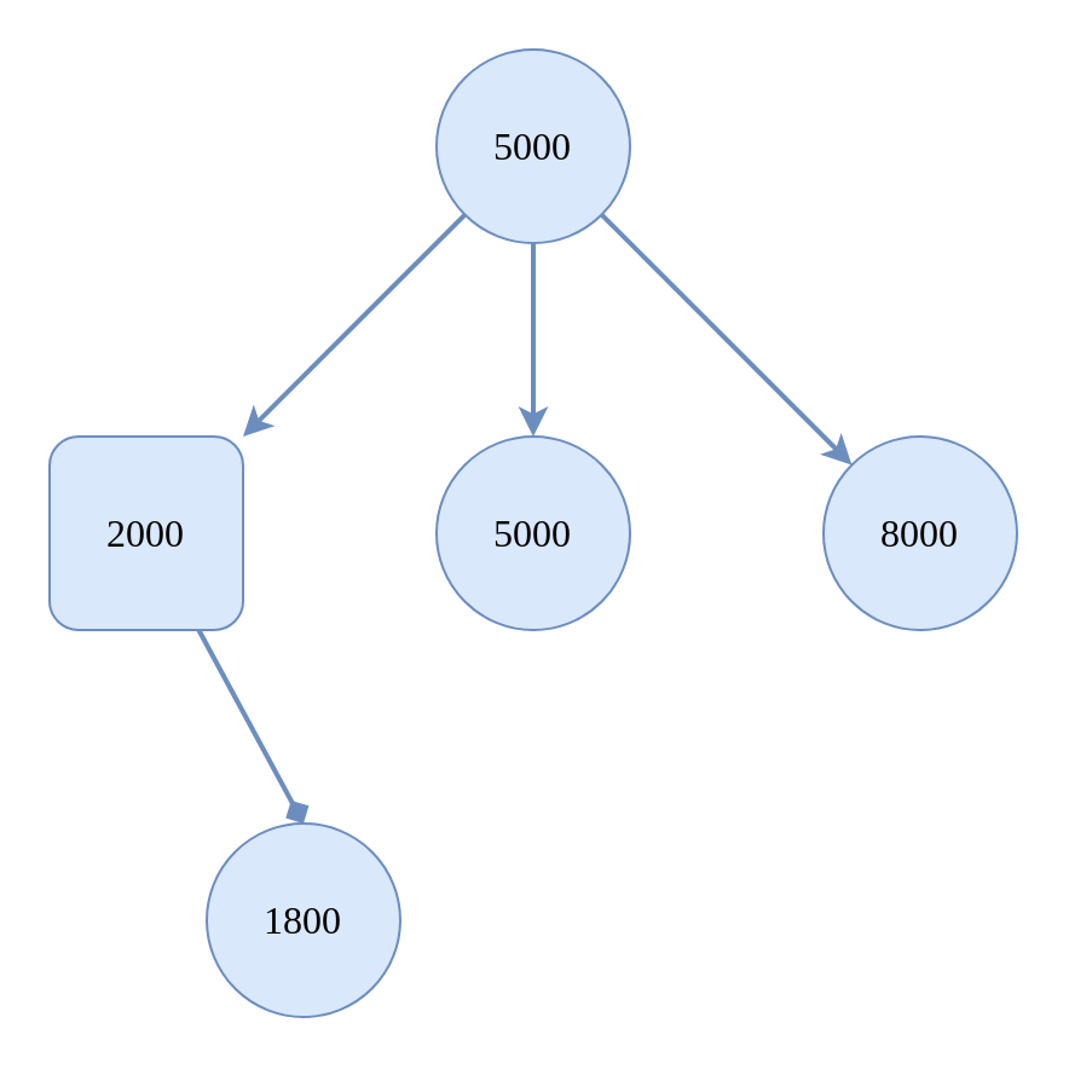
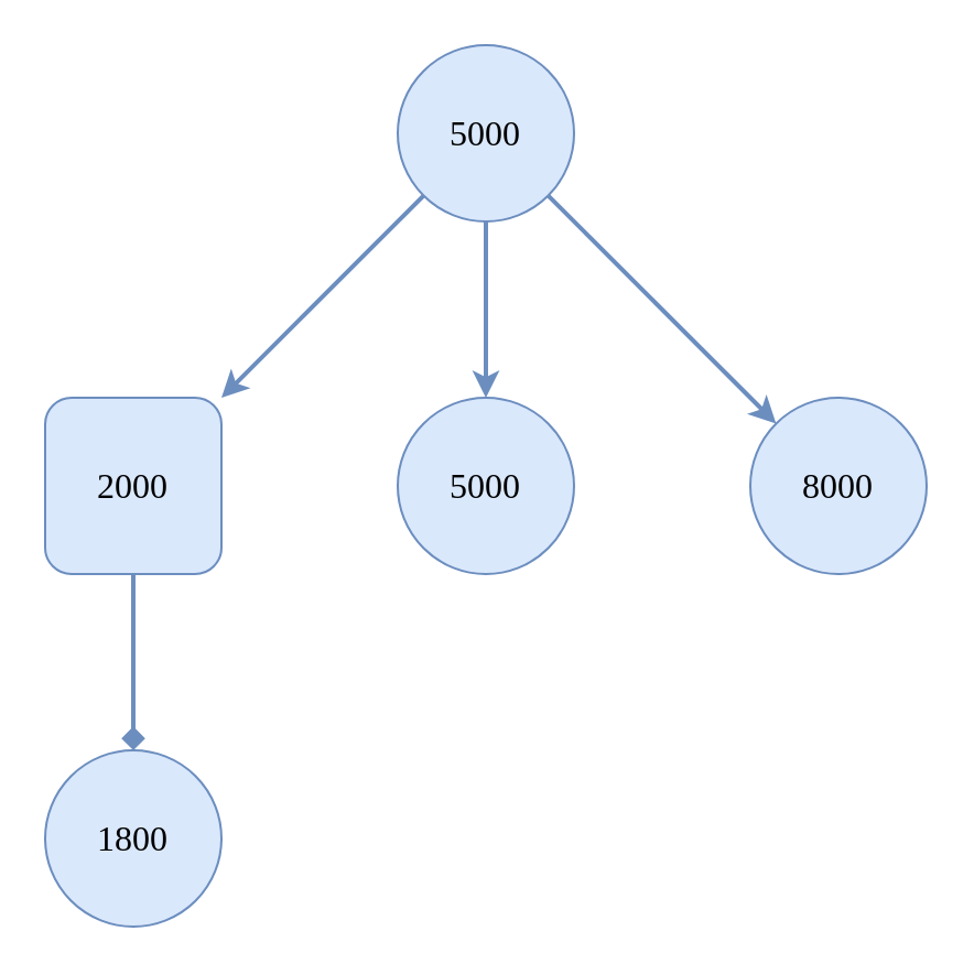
- <mxCell id="9" value="1800" style="ellipse;whiteSpace=wrap;html=1;aspect=fixed;rounded=1;shadow=0;strokeColor=#6c8ebf;strokeWidth=1;fontFamily=Ubuntu;fontSize=16;fontStyle=0;fillColor=#dae8fc;" vertex="1" parent="1"><mxGeometry x="85" y="340" width="80" height="80" as="geometry" /></mxCell>
+ <mxCell id="9" value="1800" style="ellipse;whiteSpace=wrap;html=1;aspect=fixed;rounded=1;shadow=0;strokeColor=#6c8ebf;strokeWidth=1;fontFamily=Ubuntu;fontSize=16;fontStyle=0;fillColor=#dae8fc;" vertex="1" parent="1"><mxGeometry x="20" y="340" width="80" height="80" as="geometry" /></mxCell>
